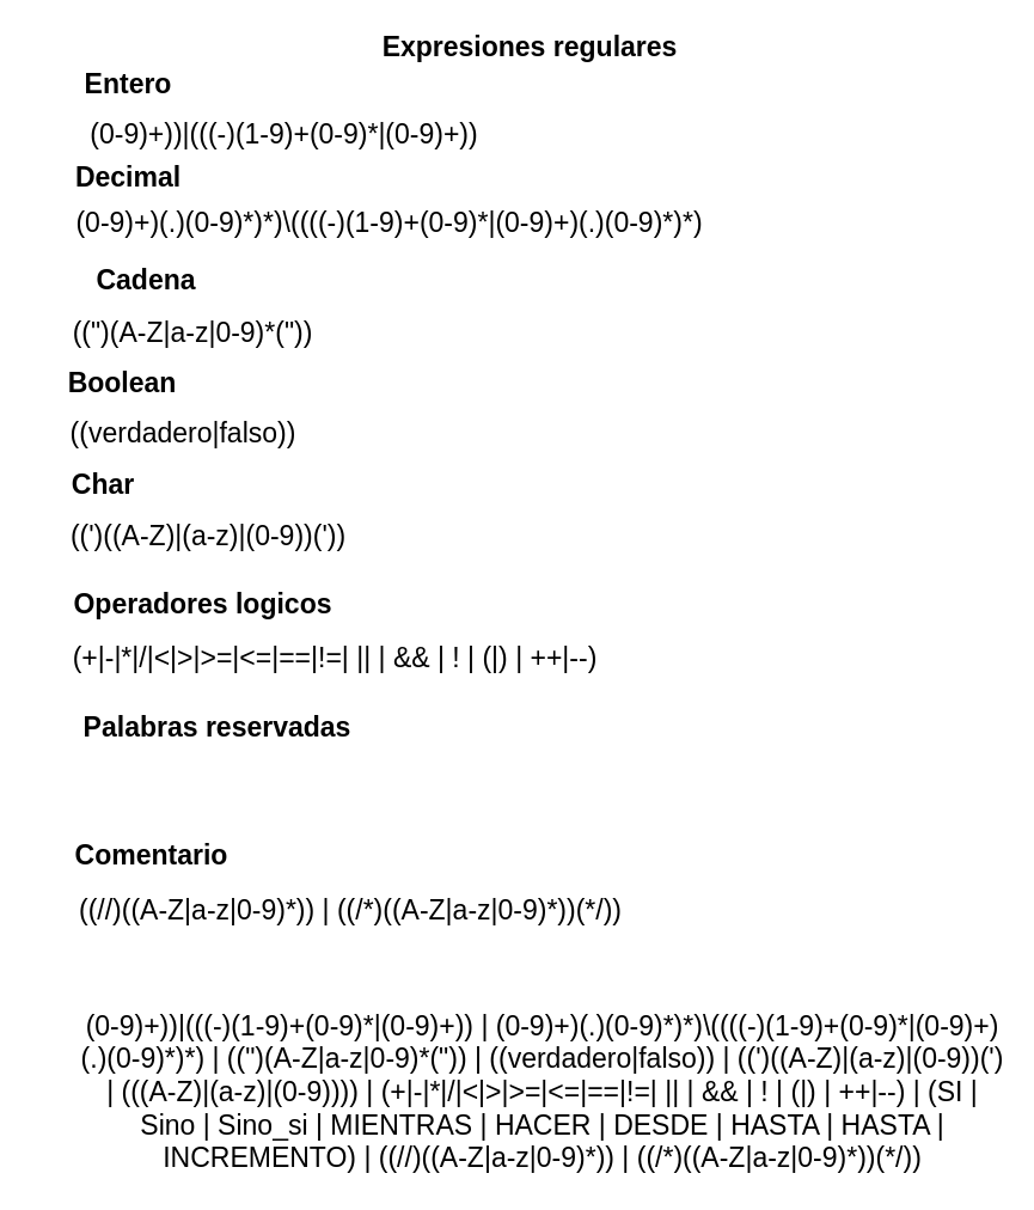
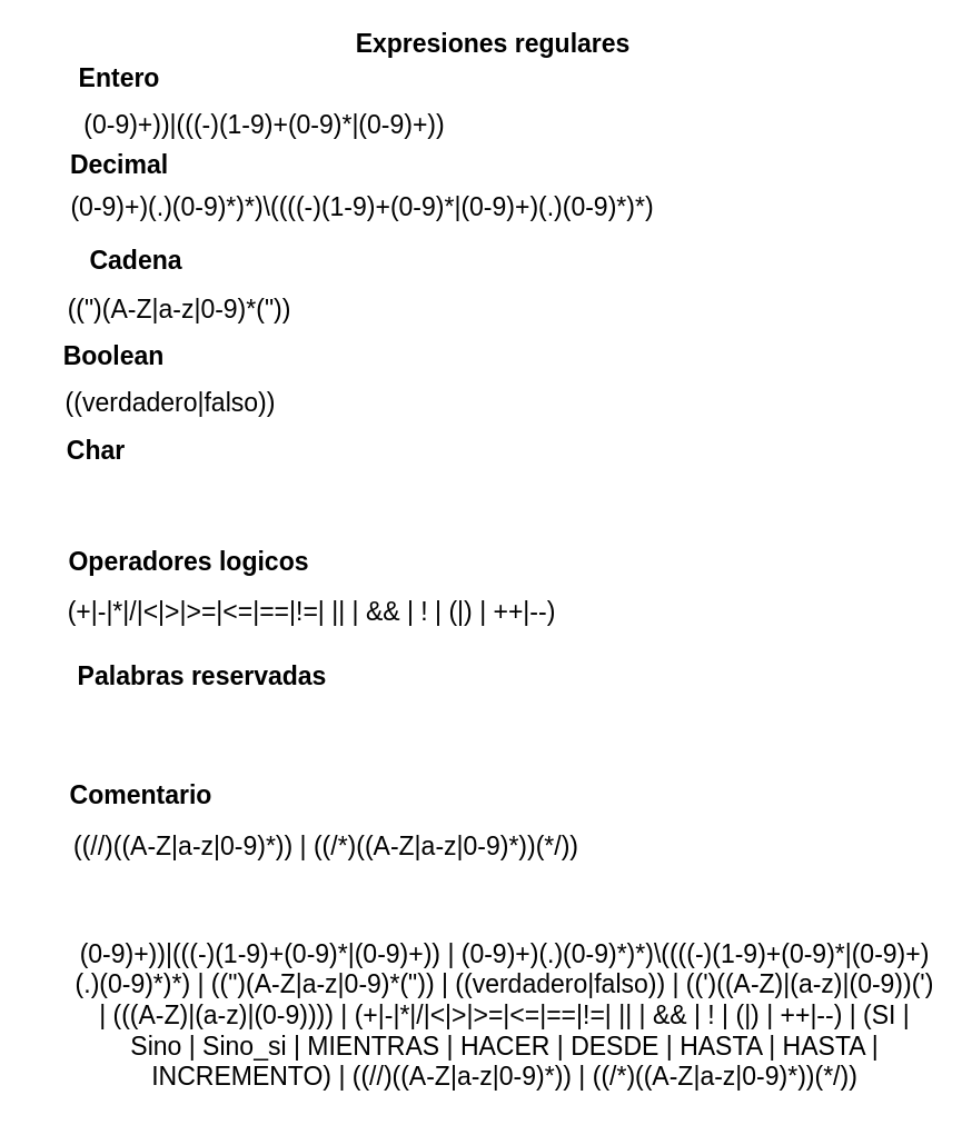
- <mxCell id="7" value="((')((A-Z)|(a-z)|(0-9))('))" style="text;html=1;strokeColor=none;fillColor=none;align=center;verticalAlign=middle;whiteSpace=wrap;rounded=0;fontSize=23;" parent="1" vertex="1"><mxGeometry x="42" y="438" width="264" height="20" as="geometry" /></mxCell>
